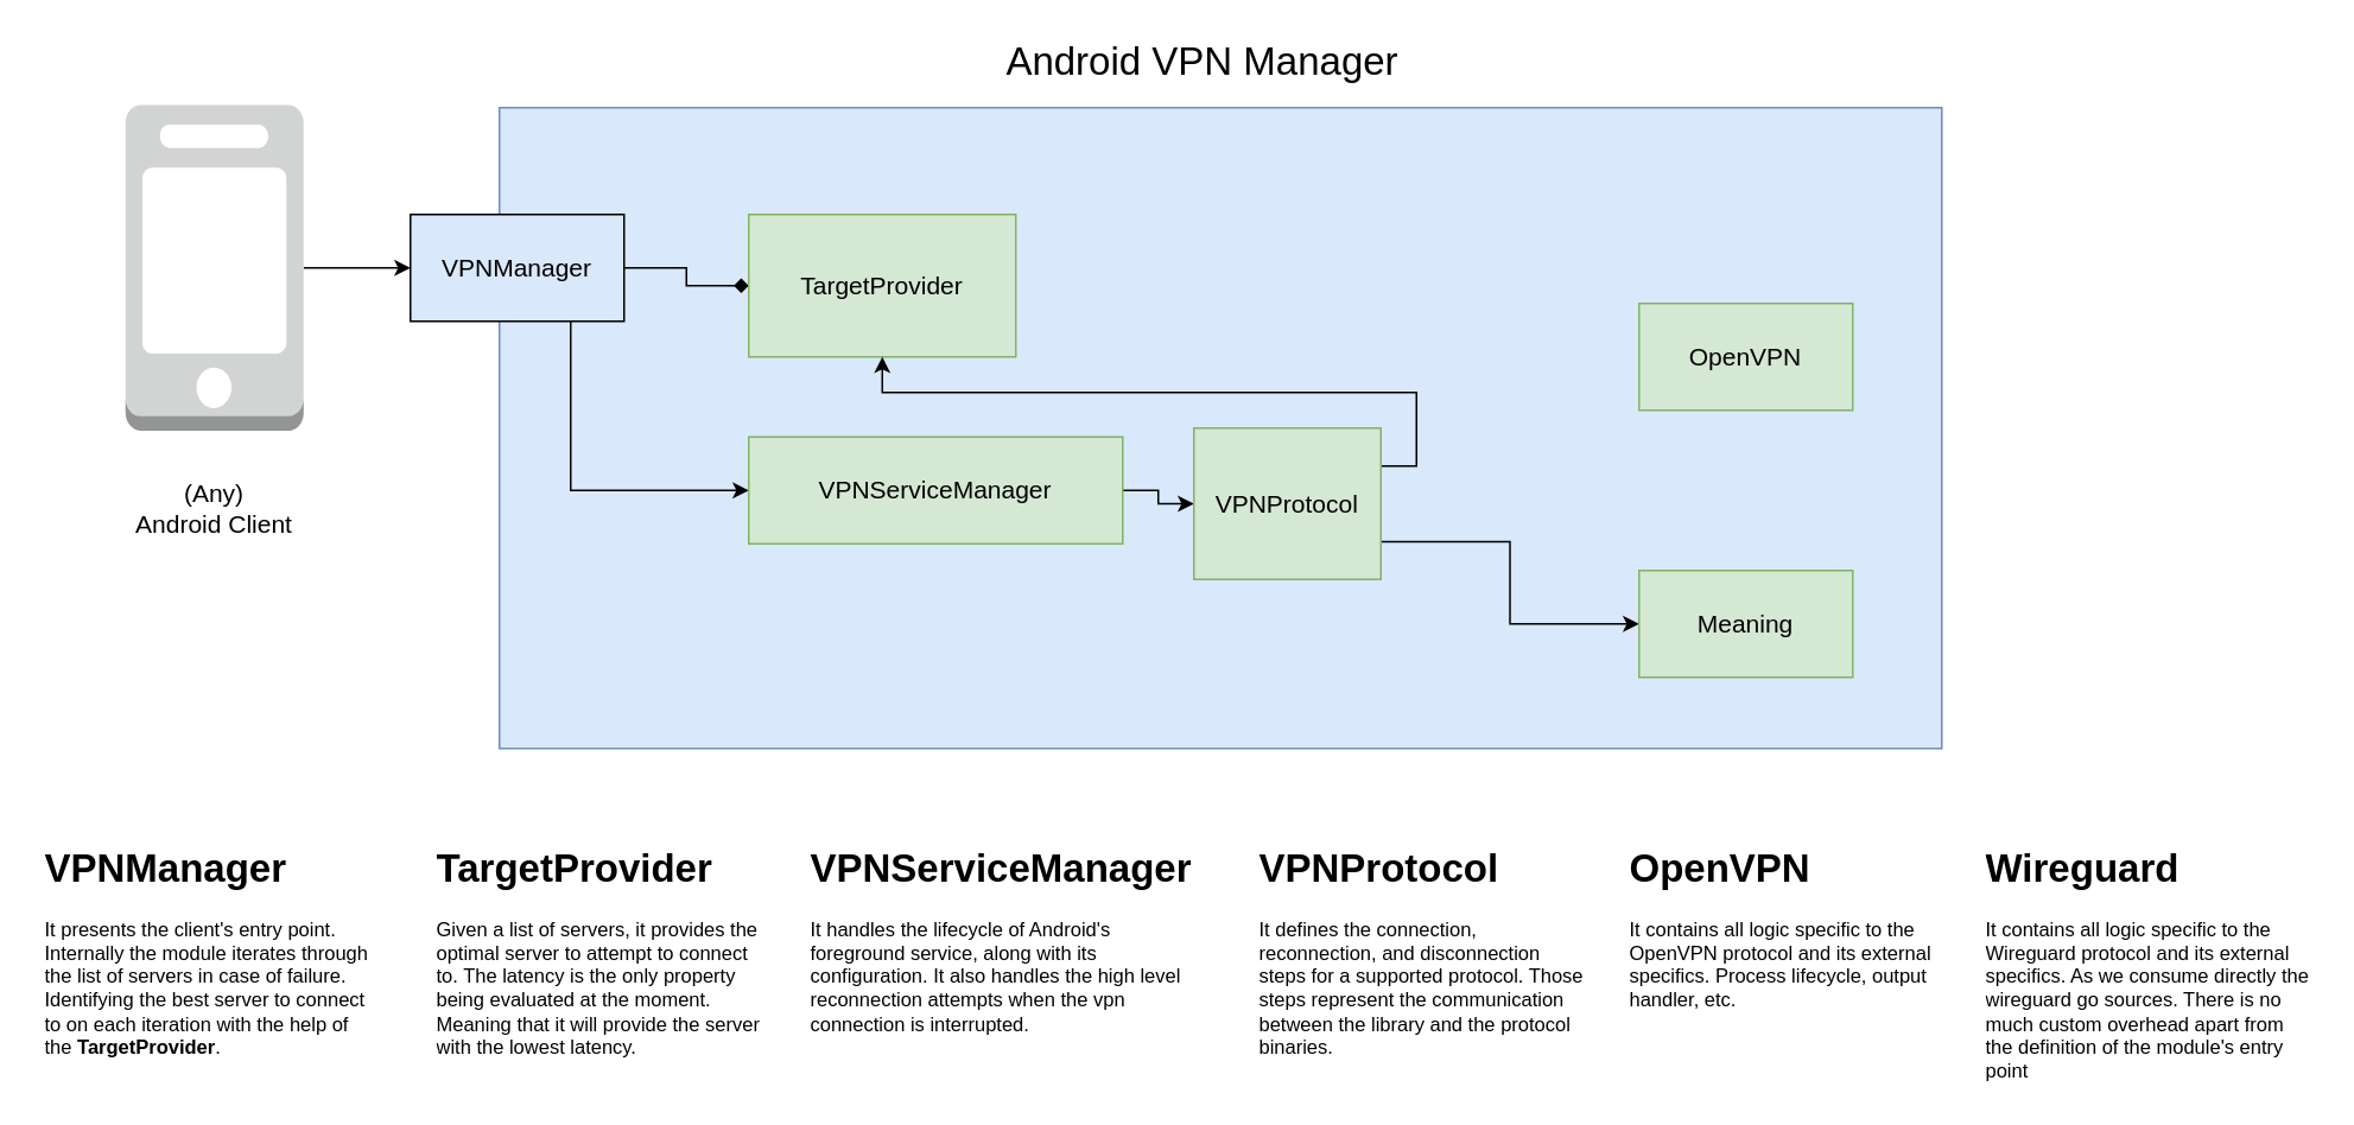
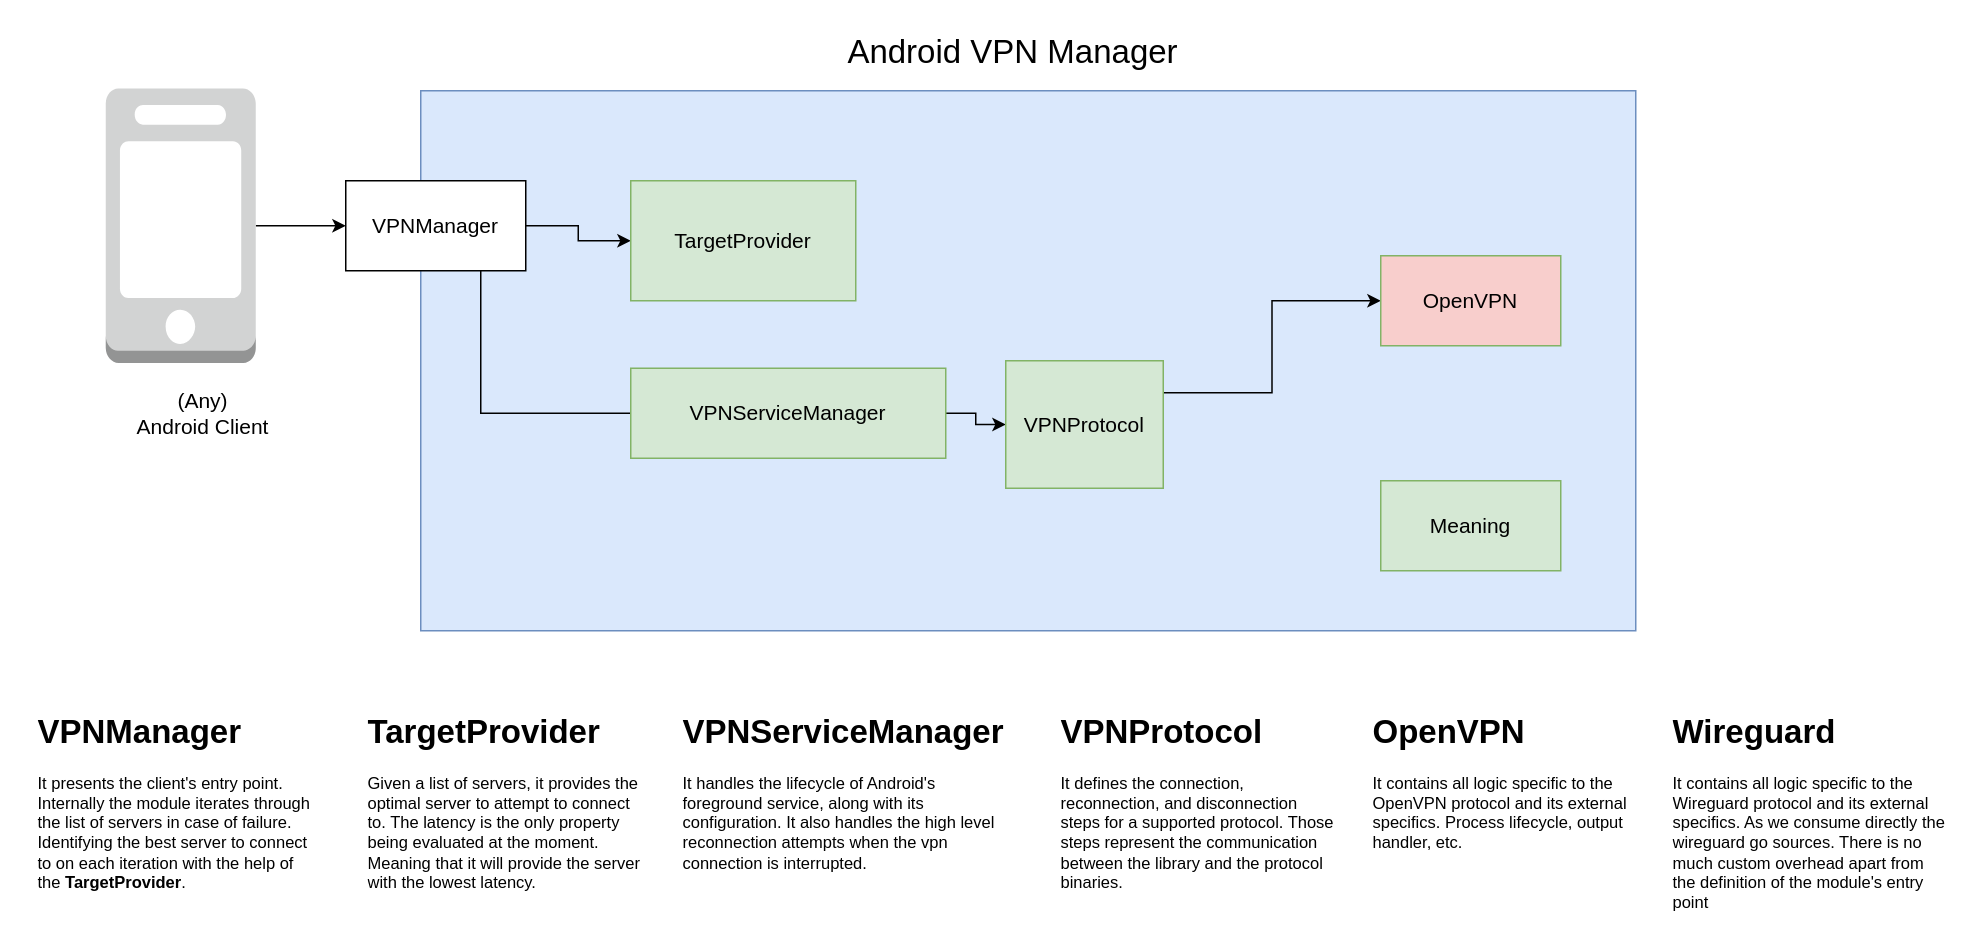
- <mxCell id="9" value="VPNManager" style="rounded=0;whiteSpace=wrap;html=1;fontSize=14;fillColor=#dae8fc;" parent="1" vertex="1"><mxGeometry x="230" y="120" width="120" height="60" as="geometry" /></mxCell>
+ <mxCell id="9" value="VPNManager" style="rounded=0;whiteSpace=wrap;html=1;fontSize=14;" parent="1" vertex="1"><mxGeometry x="230" y="120" width="120" height="60" as="geometry" /></mxCell>
- <mxCell id="7" style="edgeStyle=orthogonalEdgeStyle;rounded=0;orthogonalLoop=1;jettySize=auto;html=1;exitX=1;exitY=0.5;exitDx=0;exitDy=0;entryX=0;entryY=0.5;entryDx=0;entryDy=0;fontSize=14;endArrow=diamond;" parent="1" source="9" target="10" edge="1"><mxGeometry relative="1" as="geometry" /></mxCell>
+ <mxCell id="7" style="edgeStyle=orthogonalEdgeStyle;rounded=0;orthogonalLoop=1;jettySize=auto;html=1;exitX=1;exitY=0.5;exitDx=0;exitDy=0;entryX=0;entryY=0.5;entryDx=0;entryDy=0;fontSize=14;" parent="1" source="9" target="10" edge="1"><mxGeometry relative="1" as="geometry" /></mxCell>
- <mxCell id="16" value="OpenVPN" style="rounded=0;whiteSpace=wrap;html=1;fontSize=14;fillColor=#d5e8d4;strokeColor=#82b366;" parent="1" vertex="1"><mxGeometry x="920" y="170" width="120" height="60" as="geometry" /></mxCell>
+ <mxCell id="16" value="OpenVPN" style="rounded=0;whiteSpace=wrap;html=1;fontSize=14;fillColor=#f8cecc;strokeColor=#82b366;" parent="1" vertex="1"><mxGeometry x="920" y="170" width="120" height="60" as="geometry" /></mxCell>
- <mxCell id="13" style="edgeStyle=orthogonalEdgeStyle;rounded=0;orthogonalLoop=1;jettySize=auto;html=1;exitX=1;exitY=0.25;exitDx=0;exitDy=0;fontSize=14;" parent="1" source="15" target="10" edge="1"><mxGeometry relative="1" as="geometry" /></mxCell>
+ <mxCell id="13" style="edgeStyle=orthogonalEdgeStyle;rounded=0;orthogonalLoop=1;jettySize=auto;html=1;exitX=1;exitY=0.25;exitDx=0;exitDy=0;entryX=0;entryY=0.5;entryDx=0;entryDy=0;fontSize=14;" parent="1" source="15" target="16" edge="1"><mxGeometry relative="1" as="geometry" /></mxCell>
- <mxCell id="8" style="edgeStyle=orthogonalEdgeStyle;rounded=0;orthogonalLoop=1;jettySize=auto;html=1;exitX=0.75;exitY=1;exitDx=0;exitDy=0;entryX=0;entryY=0.5;entryDx=0;entryDy=0;fontSize=14;" parent="1" source="9" target="12" edge="1"><mxGeometry relative="1" as="geometry" /></mxCell>
+ <mxCell id="8" style="edgeStyle=orthogonalEdgeStyle;rounded=0;orthogonalLoop=1;jettySize=auto;html=1;exitX=0.75;exitY=1;exitDx=0;exitDy=0;entryX=0;entryY=0.5;entryDx=0;entryDy=0;fontSize=14;endArrow=none;" parent="1" source="9" target="12" edge="1"><mxGeometry relative="1" as="geometry" /></mxCell>
- <mxCell id="4" value="&lt;div&gt;&lt;font style=&quot;font-size: 14px;&quot;&gt;(Any) &lt;br&gt;&lt;/font&gt;&lt;/div&gt;&lt;div&gt;&lt;font style=&quot;font-size: 14px;&quot;&gt;Android Client&lt;/font&gt;&lt;/div&gt;" style="text;html=1;strokeColor=none;fillColor=none;align=center;verticalAlign=middle;whiteSpace=wrap;rounded=0;" parent="1" vertex="1"><mxGeometry x="70" y="265" width="100" height="40" as="geometry" /></mxCell>
+ <mxCell id="4" value="&lt;div&gt;&lt;font style=&quot;font-size: 14px;&quot;&gt;(Any) &lt;br&gt;&lt;/font&gt;&lt;/div&gt;&lt;div&gt;&lt;font style=&quot;font-size: 14px;&quot;&gt;Android Client&lt;/font&gt;&lt;/div&gt;" style="text;html=1;strokeColor=none;fillColor=none;align=center;verticalAlign=middle;whiteSpace=wrap;rounded=0;" parent="1" vertex="1"><mxGeometry x="85" y="255" width="100" height="40" as="geometry" /></mxCell>
- <mxCell id="14" style="edgeStyle=orthogonalEdgeStyle;rounded=0;orthogonalLoop=1;jettySize=auto;html=1;exitX=1;exitY=0.75;exitDx=0;exitDy=0;entryX=0;entryY=0.5;entryDx=0;entryDy=0;fontSize=14;" parent="1" source="15" target="17" edge="1"><mxGeometry relative="1" as="geometry" /></mxCell>
